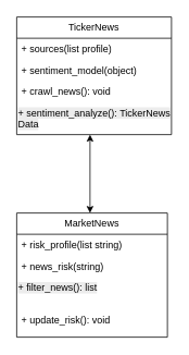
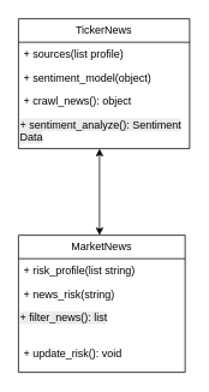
- <mxCell id="5" value="+ crawl_news(): void" style="text;strokeColor=none;fillColor=none;align=left;verticalAlign=top;spacingLeft=4;spacingRight=4;overflow=hidden;rotatable=0;points=[[0,0.5],[1,0.5]];portConstraint=eastwest;whiteSpace=wrap;html=1;" vertex="1" parent="2"><mxGeometry y="78" width="190" height="26" as="geometry" /></mxCell>
+ <mxCell id="5" value="+ crawl_news(): object" style="text;strokeColor=none;fillColor=none;align=left;verticalAlign=top;spacingLeft=4;spacingRight=4;overflow=hidden;rotatable=0;points=[[0,0.5],[1,0.5]];portConstraint=eastwest;whiteSpace=wrap;html=1;" vertex="1" parent="2"><mxGeometry y="78" width="190" height="26" as="geometry" /></mxCell>
- <mxCell id="6" value="&lt;span style=&quot;color: rgb(0, 0, 0); font-family: Helvetica; font-size: 12px; font-style: normal; font-variant-ligatures: normal; font-variant-caps: normal; font-weight: 400; letter-spacing: normal; orphans: 2; text-align: left; text-indent: 0px; text-transform: none; widows: 2; word-spacing: 0px; -webkit-text-stroke-width: 0px; white-space: normal; background-color: rgb(236, 236, 236); text-decoration-thickness: initial; text-decoration-style: initial; text-decoration-color: initial; display: inline !important; float: none;&quot;&gt;+ sentiment_analyze(): TickerNews Data&lt;/span&gt;" style="text;whiteSpace=wrap;html=1;" vertex="1" parent="2"><mxGeometry y="104" width="190" height="40" as="geometry" /></mxCell>
+ <mxCell id="6" value="&lt;span style=&quot;color: rgb(0, 0, 0); font-family: Helvetica; font-size: 12px; font-style: normal; font-variant-ligatures: normal; font-variant-caps: normal; font-weight: 400; letter-spacing: normal; orphans: 2; text-align: left; text-indent: 0px; text-transform: none; widows: 2; word-spacing: 0px; -webkit-text-stroke-width: 0px; white-space: normal; background-color: rgb(236, 236, 236); text-decoration-thickness: initial; text-decoration-style: initial; text-decoration-color: initial; display: inline !important; float: none;&quot;&gt;+ sentiment_analyze(): Sentiment Data&lt;/span&gt;" style="text;whiteSpace=wrap;html=1;" vertex="1" parent="2"><mxGeometry y="104" width="190" height="40" as="geometry" /></mxCell>
